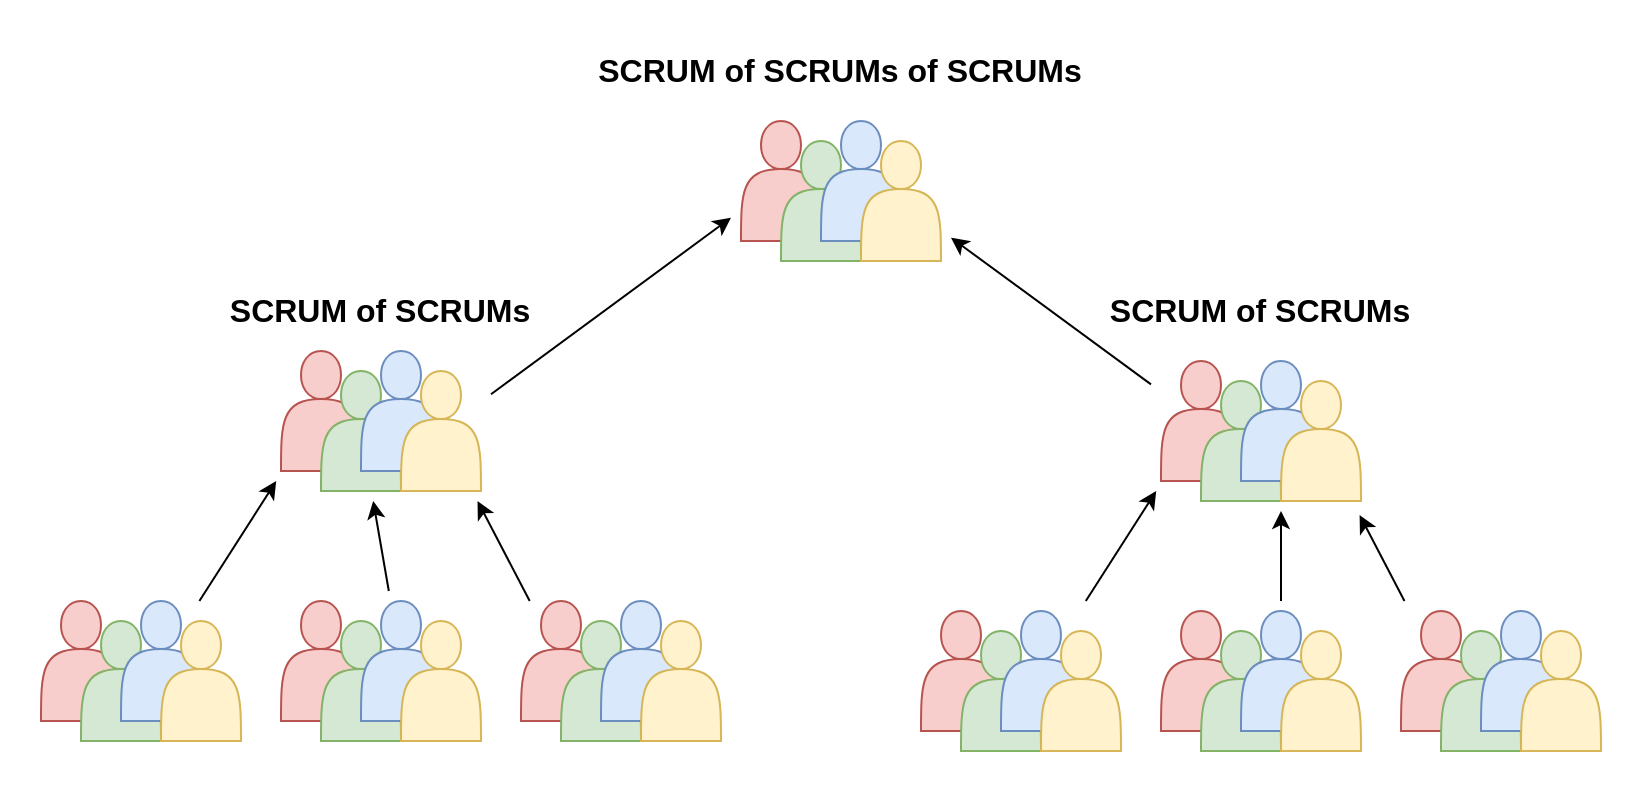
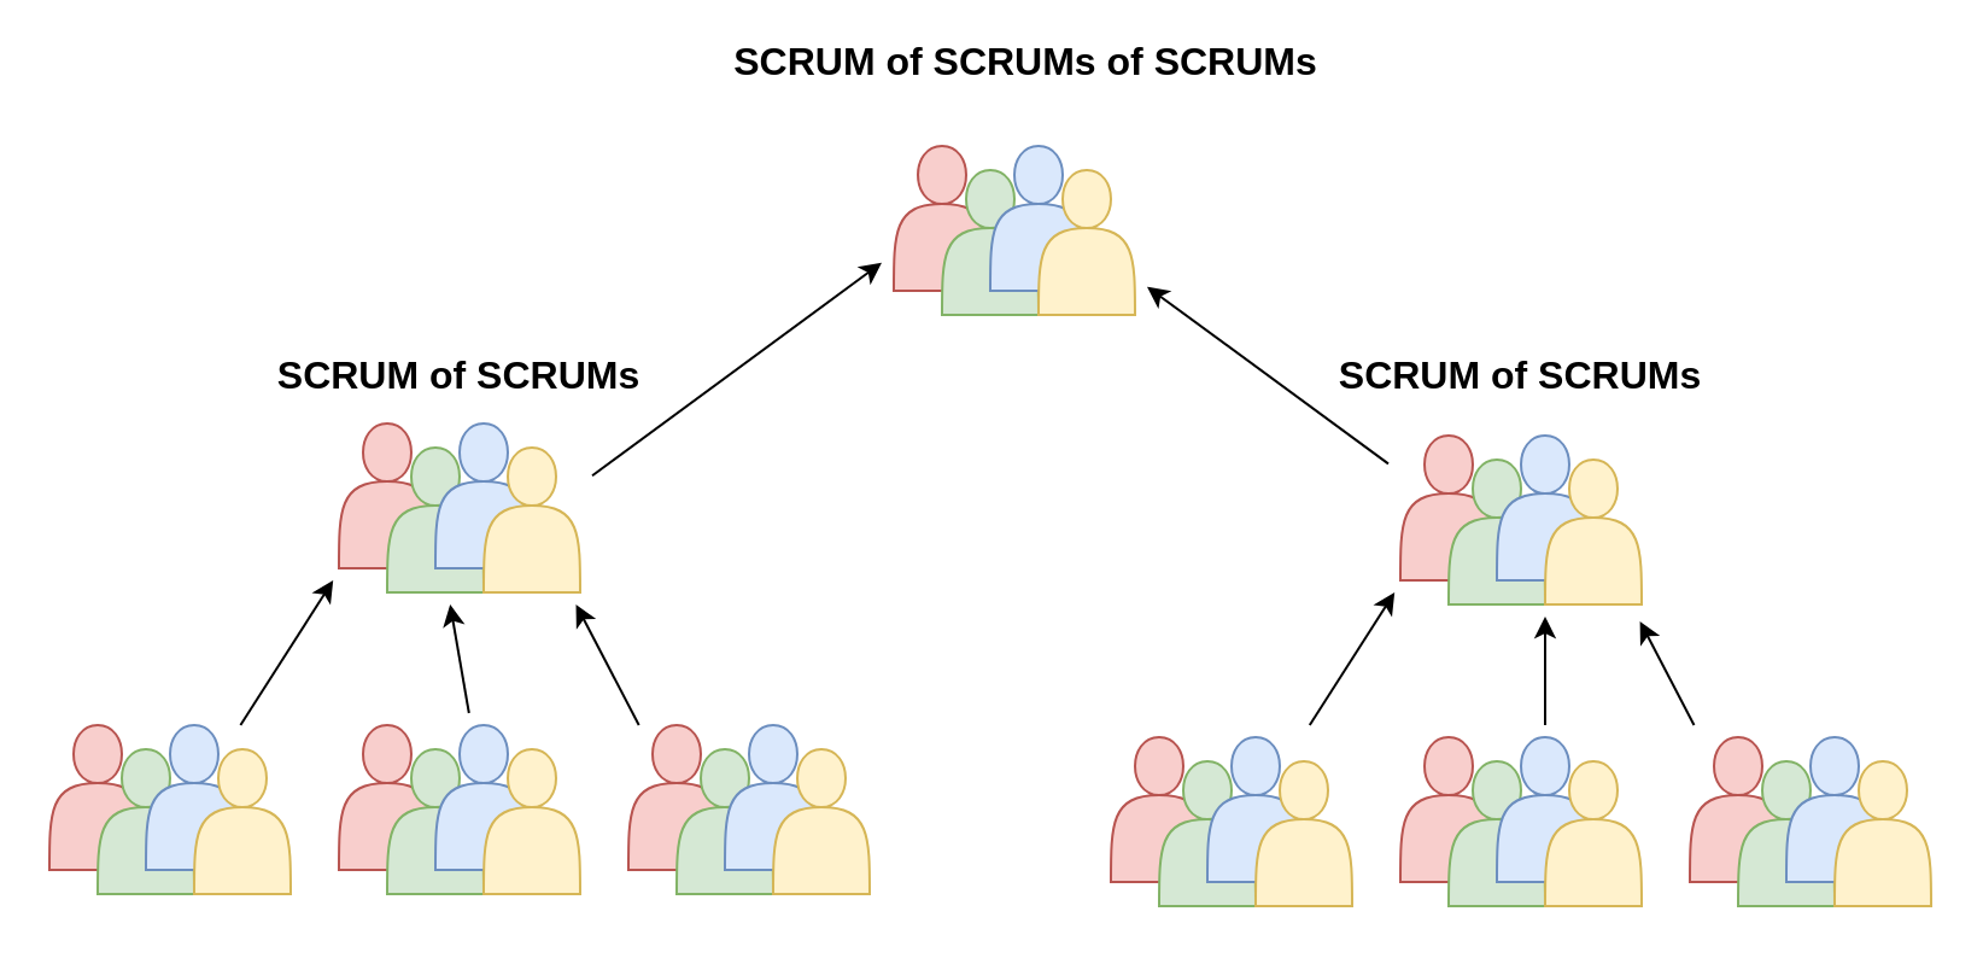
- <mxCell id="57" value="SCRUM of SCRUMs of SCRUMs" style="text;html=1;strokeColor=none;fillColor=none;align=center;verticalAlign=middle;whiteSpace=wrap;rounded=0;fontSize=16;fontStyle=1" vertex="1" parent="1"><mxGeometry x="285" y="20" width="270" height="30" as="geometry" /></mxCell>
+ <mxCell id="57" value="SCRUM of SCRUMs of SCRUMs" style="text;html=1;strokeColor=none;fillColor=none;align=center;verticalAlign=middle;whiteSpace=wrap;rounded=0;fontSize=16;fontStyle=1" vertex="1" parent="1"><mxGeometry x="290" y="10" width="270" height="30" as="geometry" /></mxCell>
